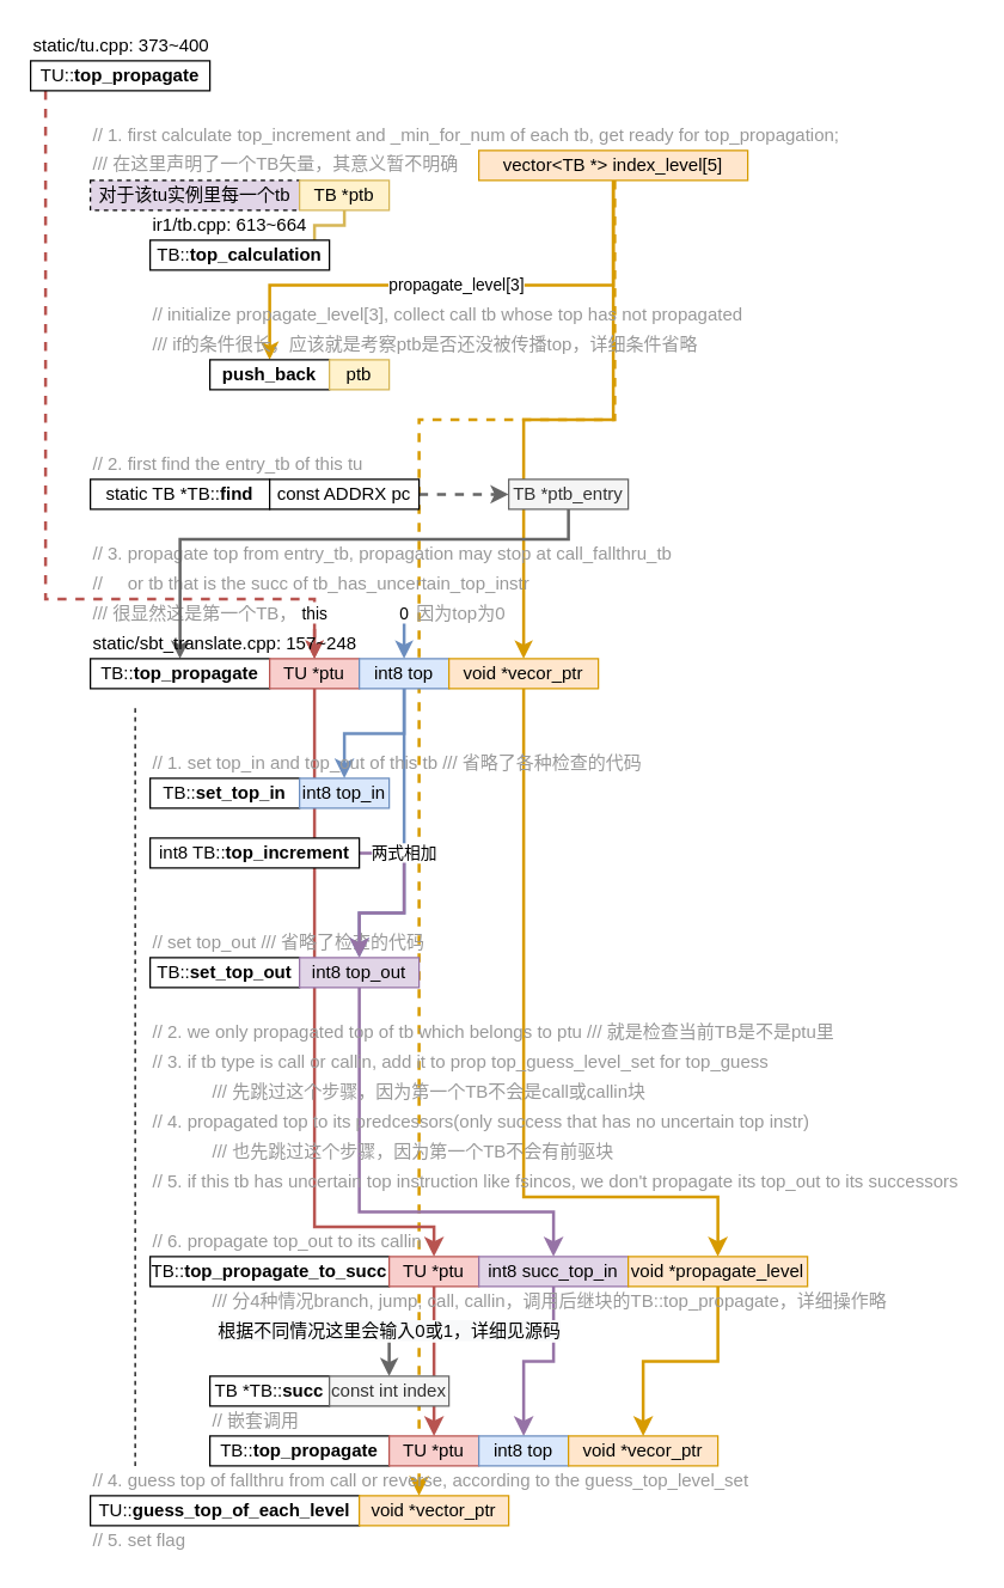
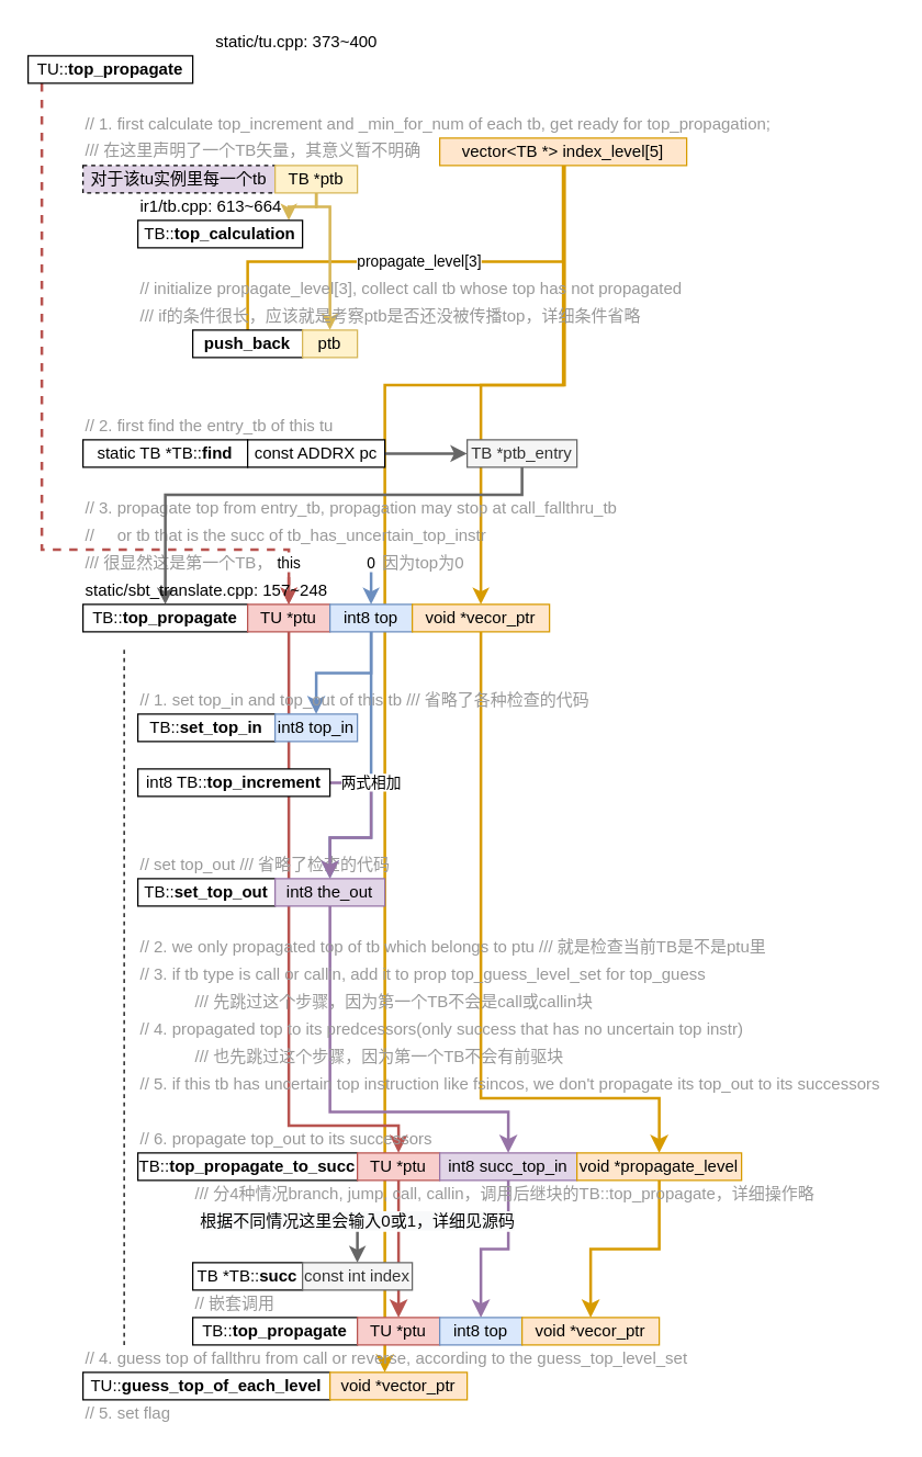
- <mxCell id="16" value="static/tu.cpp: 373~400" style="text;html=1;resizable=0;points=[];autosize=1;align=left;verticalAlign=top;spacingTop=-4;" parent="1" vertex="1"><mxGeometry x="20" y="20" width="130" height="20" as="geometry" /></mxCell>
+ <mxCell id="16" value="static/tu.cpp: 373~400" style="text;html=1;resizable=0;points=[];autosize=1;align=left;verticalAlign=top;spacingTop=-4;" parent="1" vertex="1"><mxGeometry x="155" y="20" width="130" height="20" as="geometry" /></mxCell>
- <mxCell id="11" style="edgeStyle=orthogonalEdgeStyle;rounded=0;orthogonalLoop=1;jettySize=auto;html=1;strokeWidth=2;fillColor=#fff2cc;strokeColor=#d6b656;endArrow=none;" parent="1" source="13" target="14" edge="1"><mxGeometry relative="1" as="geometry"><Array as="points"><mxPoint x="230" y="150" /><mxPoint x="210" y="150" /></Array></mxGeometry></mxCell>
+ <mxCell id="11" style="edgeStyle=orthogonalEdgeStyle;rounded=0;orthogonalLoop=1;jettySize=auto;html=1;strokeWidth=2;fillColor=#fff2cc;strokeColor=#d6b656;" parent="1" source="13" target="14" edge="1"><mxGeometry relative="1" as="geometry"><Array as="points"><mxPoint x="230" y="150" /><mxPoint x="210" y="150" /></Array></mxGeometry></mxCell>
+ <mxCell id="12" style="edgeStyle=orthogonalEdgeStyle;rounded=0;orthogonalLoop=1;jettySize=auto;html=1;strokeWidth=2;fillColor=#fff2cc;strokeColor=#d6b656;" parent="1" source="13" target="40" edge="1"><mxGeometry relative="1" as="geometry"><Array as="points"><mxPoint x="230" y="150" /><mxPoint x="240" y="150" /></Array></mxGeometry></mxCell>
- <mxCell id="6" value="propagate_level[3]" style="edgeStyle=orthogonalEdgeStyle;rounded=0;orthogonalLoop=1;jettySize=auto;html=1;strokeWidth=2;fillColor=#ffe6cc;strokeColor=#d79b00;" parent="1" source="35" target="37" edge="1"><mxGeometry relative="1" as="geometry"><Array as="points"><mxPoint x="410" y="190" /><mxPoint x="180" y="190" /></Array></mxGeometry></mxCell>
+ <mxCell id="6" value="propagate_level[3]" style="edgeStyle=orthogonalEdgeStyle;rounded=0;orthogonalLoop=1;jettySize=auto;html=1;strokeWidth=2;fillColor=#ffe6cc;strokeColor=#d79b00;endArrow=none;" parent="1" source="35" target="37" edge="1"><mxGeometry relative="1" as="geometry"><Array as="points"><mxPoint x="410" y="190" /><mxPoint x="180" y="190" /></Array></mxGeometry></mxCell>
- <mxCell id="21" style="edgeStyle=orthogonalEdgeStyle;rounded=0;orthogonalLoop=1;jettySize=auto;html=1;strokeWidth=2;fillColor=#f5f5f5;strokeColor=#666666;dashed=1;" parent="1" source="22" target="24" edge="1"><mxGeometry relative="1" as="geometry" /></mxCell>
+ <mxCell id="21" style="edgeStyle=orthogonalEdgeStyle;rounded=0;orthogonalLoop=1;jettySize=auto;html=1;strokeWidth=2;fillColor=#f5f5f5;strokeColor=#666666;" parent="1" source="22" target="24" edge="1"><mxGeometry relative="1" as="geometry" /></mxCell>
- <mxCell id="46" value="int8 top_out" style="rounded=0;whiteSpace=wrap;html=1;fillColor=#e1d5e7;strokeColor=#9673a6;" vertex="1" parent="1"><mxGeometry x="200" y="640" width="80" height="20" as="geometry" /></mxCell>
+ <mxCell id="46" value="int8 the_out" style="rounded=0;whiteSpace=wrap;html=1;fillColor=#e1d5e7;strokeColor=#9673a6;" vertex="1" parent="1"><mxGeometry x="200" y="640" width="80" height="20" as="geometry" /></mxCell>
- <mxCell id="2" style="edgeStyle=orthogonalEdgeStyle;rounded=0;orthogonalLoop=1;jettySize=auto;html=1;endSize=7;strokeWidth=2;fillColor=#ffe6cc;strokeColor=#d79b00;dashed=1;" edge="1" parent="1" source="35" target="76"><mxGeometry relative="1" as="geometry"><Array as="points"><mxPoint x="411" y="280" /><mxPoint x="280" y="280" /></Array></mxGeometry></mxCell>
+ <mxCell id="2" style="edgeStyle=orthogonalEdgeStyle;rounded=0;orthogonalLoop=1;jettySize=auto;html=1;endSize=7;strokeWidth=2;fillColor=#ffe6cc;strokeColor=#d79b00;" edge="1" parent="1" source="35" target="76"><mxGeometry relative="1" as="geometry"><Array as="points"><mxPoint x="411" y="280" /><mxPoint x="280" y="280" /></Array></mxGeometry></mxCell>
- <mxCell id="56" value="&lt;font color=&quot;#999999&quot;&gt;// 6. propagate top_out to its callin&lt;/font&gt;" style="text;html=1;resizable=0;points=[];autosize=1;align=left;verticalAlign=top;spacingTop=-4;" vertex="1" parent="1"><mxGeometry x="100" y="820" width="230" height="20" as="geometry" /></mxCell>
+ <mxCell id="56" value="&lt;font color=&quot;#999999&quot;&gt;// 6. propagate top_out to its successors&lt;/font&gt;" style="text;html=1;resizable=0;points=[];autosize=1;align=left;verticalAlign=top;spacingTop=-4;" vertex="1" parent="1"><mxGeometry x="100" y="820" width="230" height="20" as="geometry" /></mxCell>
